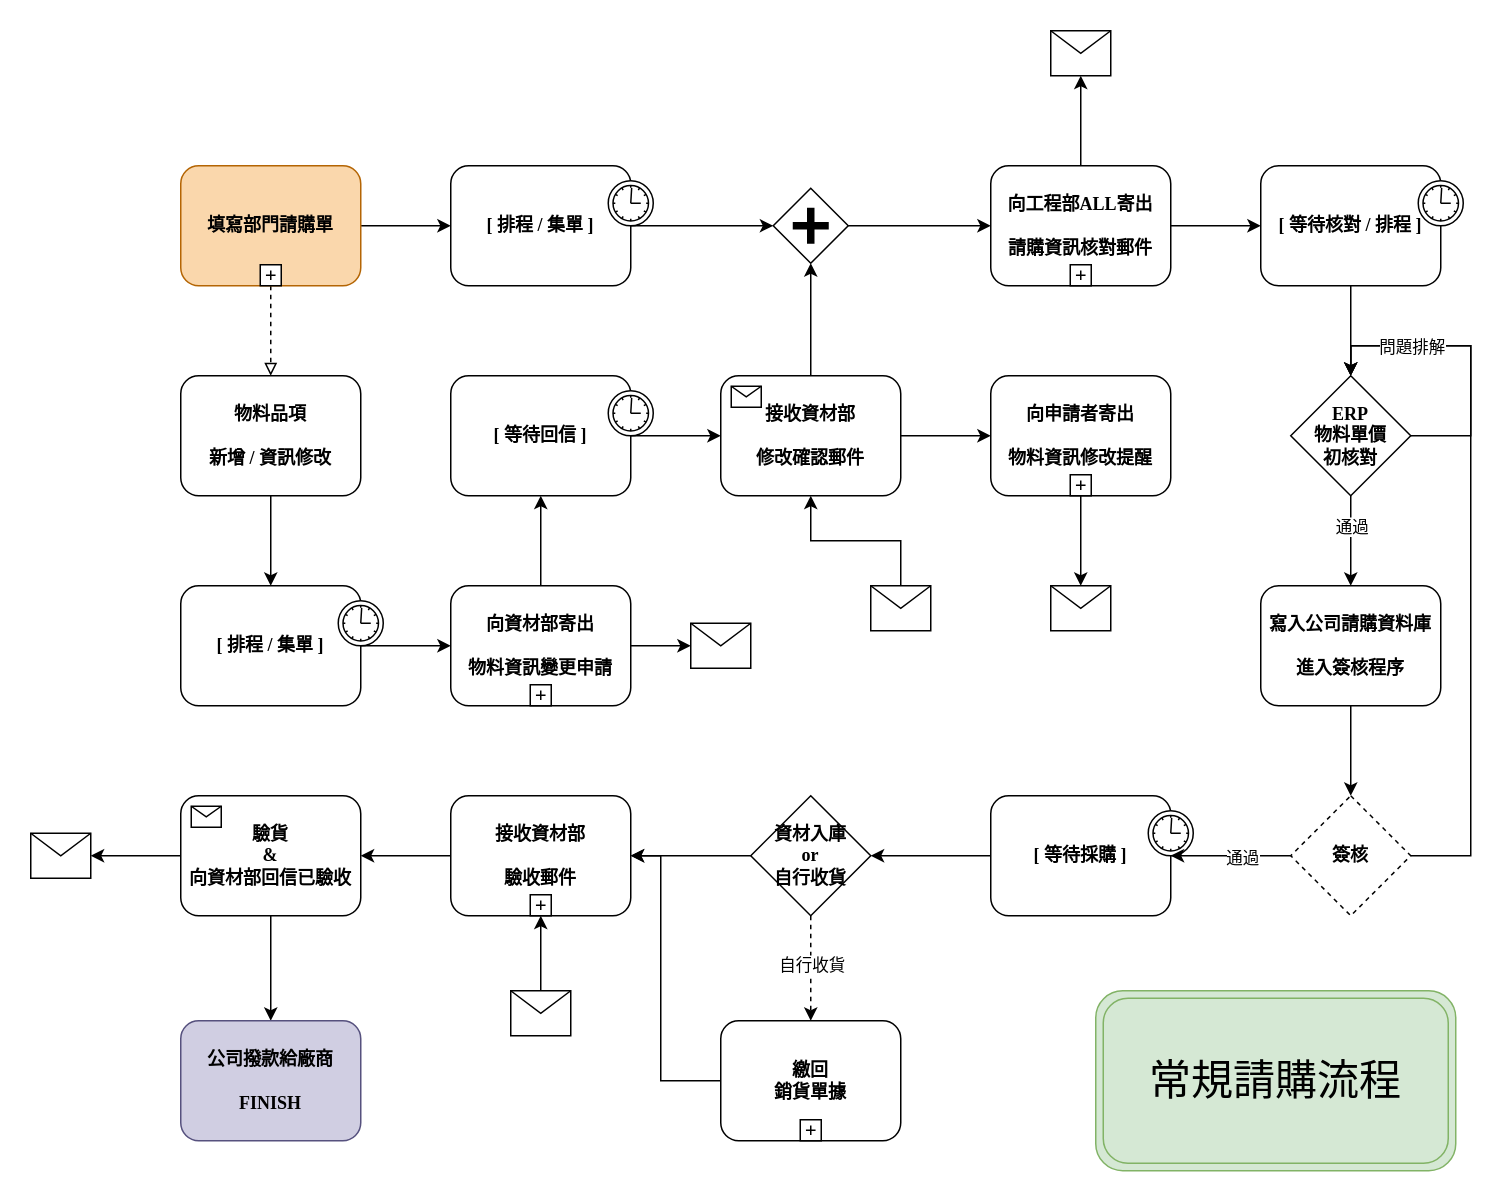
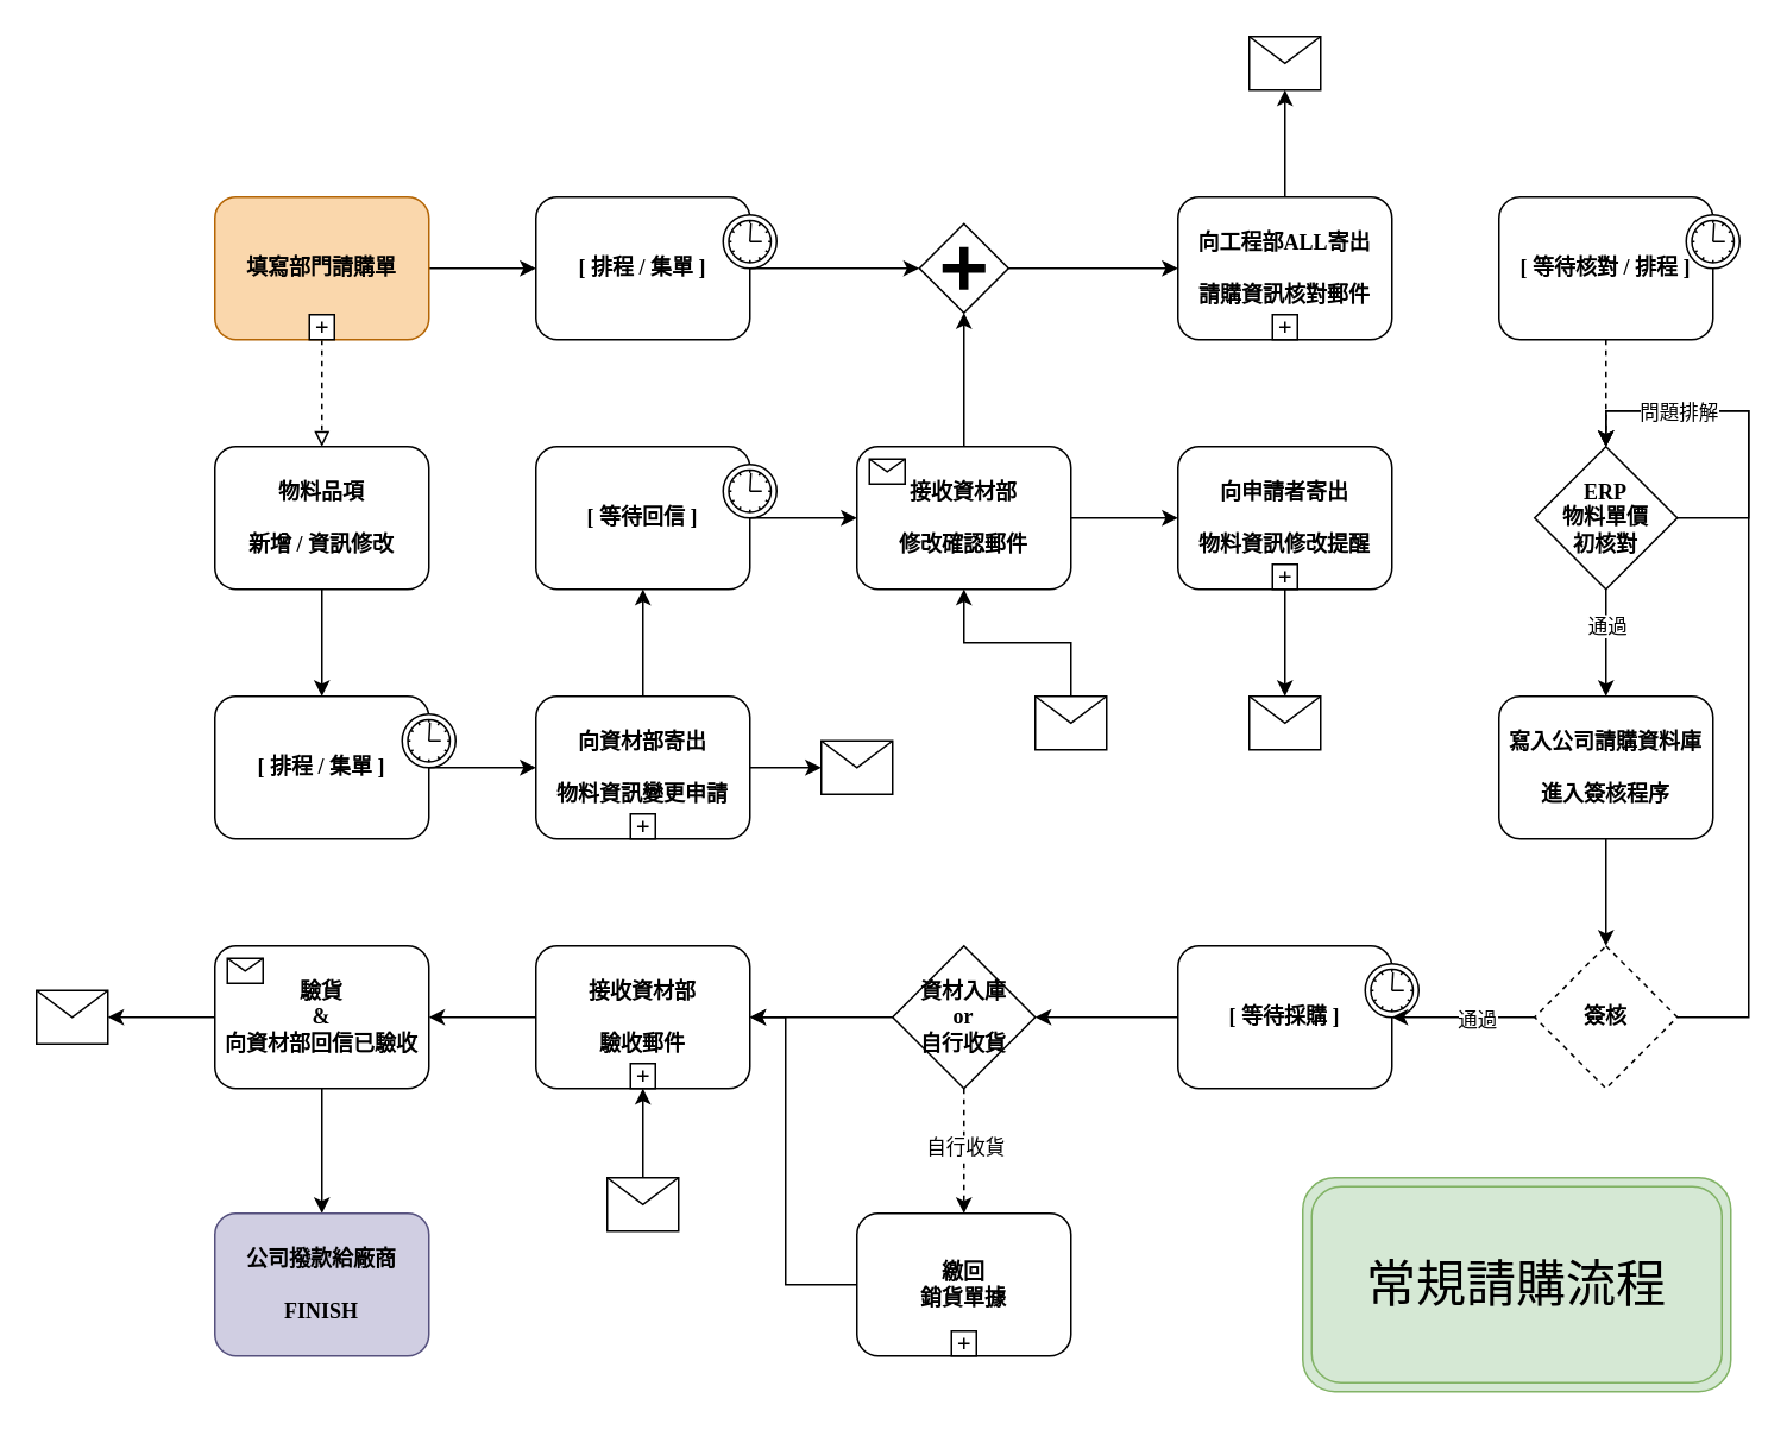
- <mxCell id="28" value="" style="edgeStyle=orthogonalEdgeStyle;rounded=0;orthogonalLoop=1;jettySize=auto;html=1;fontFamily=Noto Sans Traditional Chinese;fontSource=https%3A%2F%2Ffonts.googleapis.com%2Fcss%3Ffamily%3DNoto%2BSans%2BTraditional%2BChinese;fontStyle=1" parent="1" source="29" target="33" edge="1"><mxGeometry relative="1" as="geometry" /></mxCell>
- <mxCell id="32" value="" style="edgeStyle=orthogonalEdgeStyle;rounded=0;orthogonalLoop=1;jettySize=auto;html=1;" parent="1" source="33" target="41" edge="1"><mxGeometry relative="1" as="geometry" /></mxCell>
+ <mxCell id="32" value="" style="edgeStyle=orthogonalEdgeStyle;rounded=0;orthogonalLoop=1;jettySize=auto;html=1;dashed=1;" parent="1" source="33" target="41" edge="1"><mxGeometry relative="1" as="geometry" /></mxCell>
